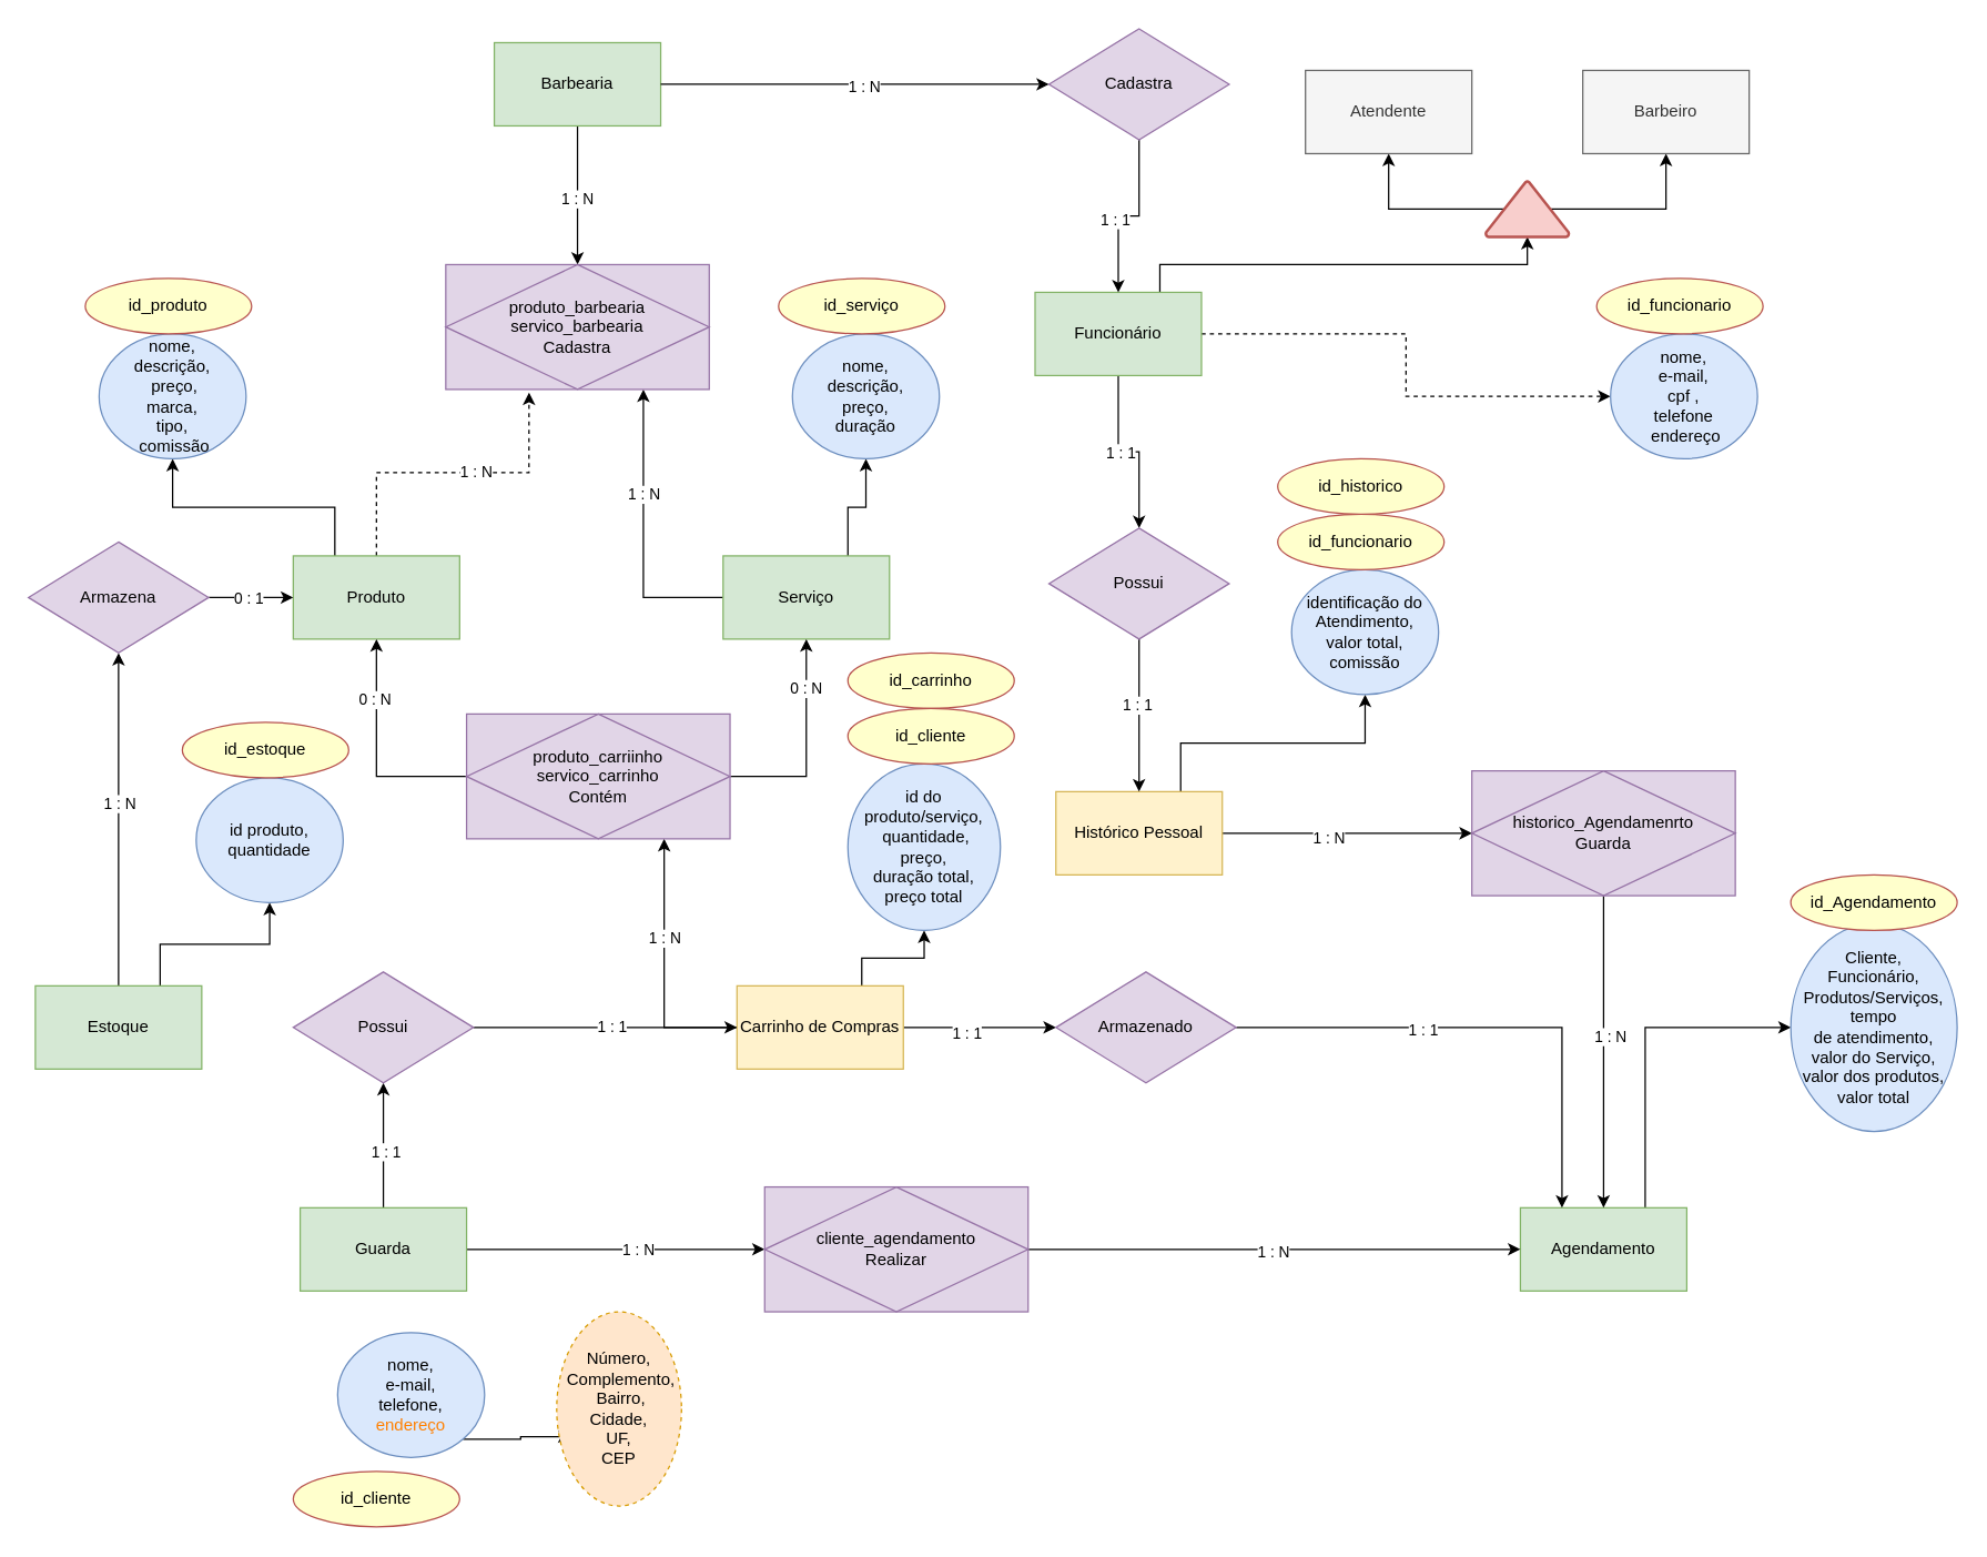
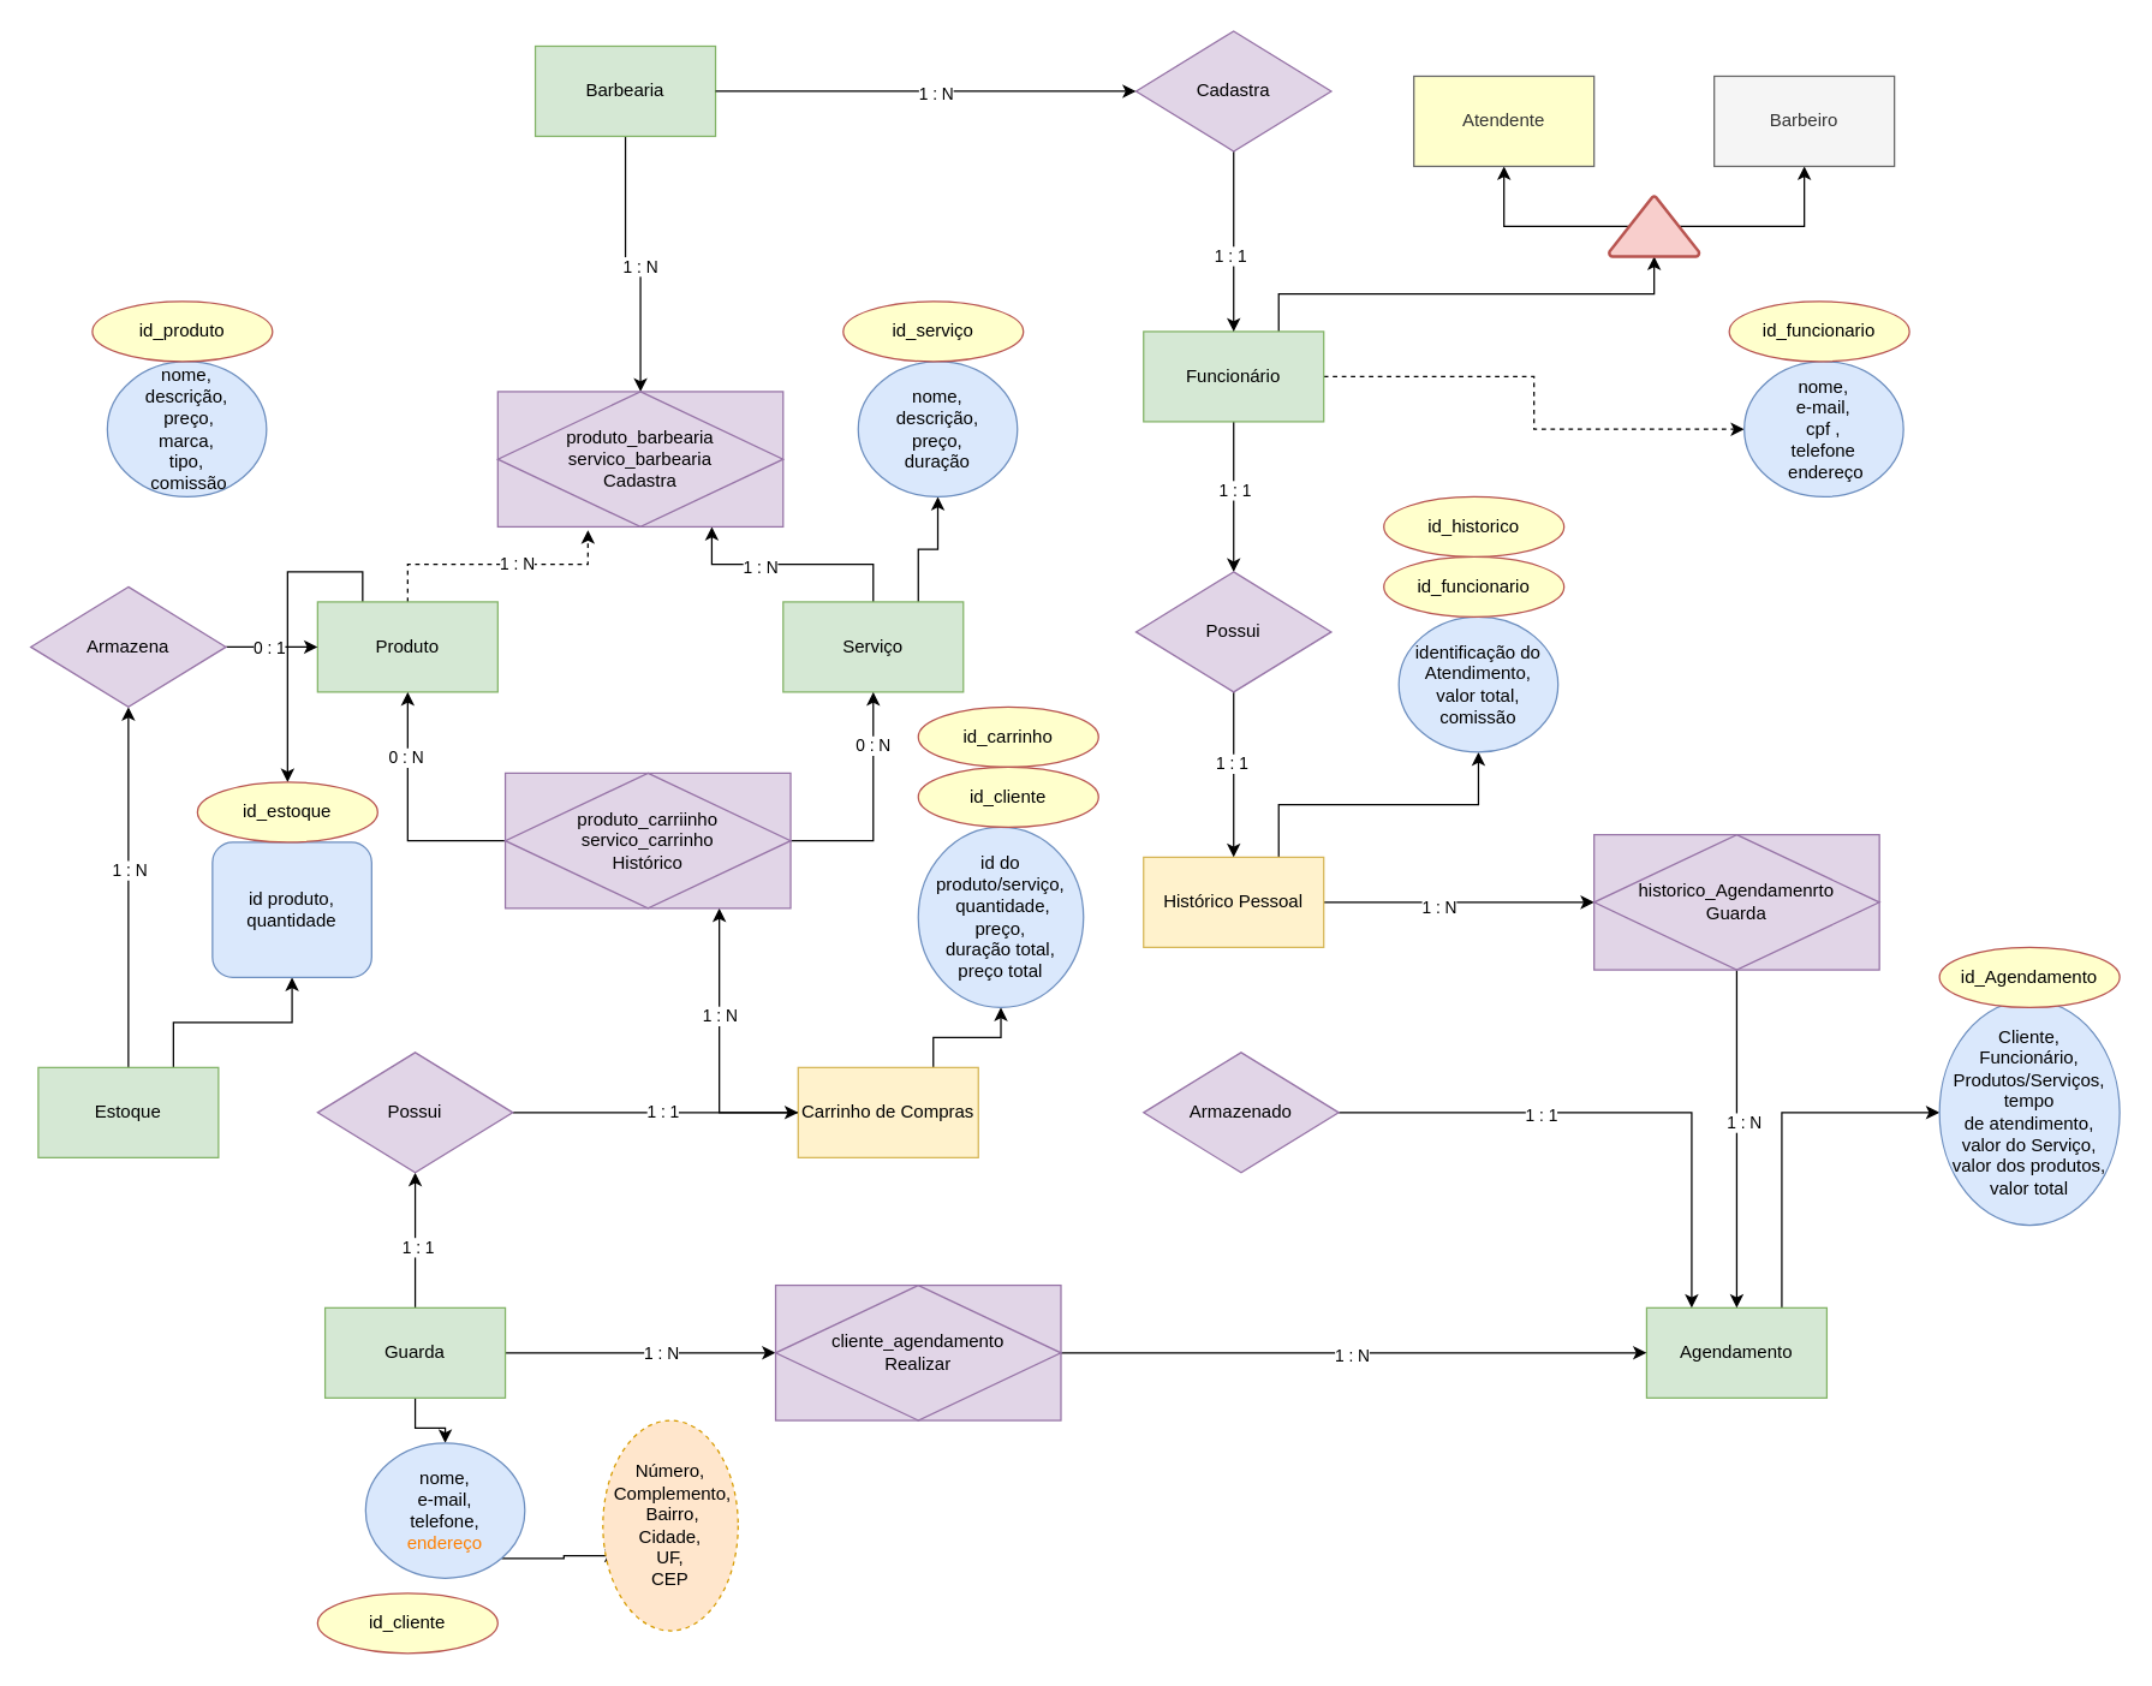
- <mxCell id="92" value="Atendente" style="rounded=0;whiteSpace=wrap;html=1;fillColor=#f5f5f5;fontColor=#333333;strokeColor=#666666;" vertex="1" parent="1"><mxGeometry x="941" y="50" width="120" height="60" as="geometry" /></mxCell>
+ <mxCell id="92" value="Atendente" style="rounded=0;whiteSpace=wrap;html=1;fillColor=#ffffcc;fontColor=#333333;strokeColor=#666666;" vertex="1" parent="1"><mxGeometry x="941" y="50" width="120" height="60" as="geometry" /></mxCell>
- <mxCell id="68" value="produto_barbearia&lt;br&gt;servico_barbearia&lt;br&gt;Cadastra" style="shape=associativeEntity;whiteSpace=wrap;html=1;align=center;fillColor=#e1d5e7;strokeColor=#9673a6;" parent="1" vertex="1"><mxGeometry x="321" y="190" width="190" height="90" as="geometry" /></mxCell>
+ <mxCell id="68" value="produto_barbearia&lt;br&gt;servico_barbearia&lt;br&gt;Cadastra" style="shape=associativeEntity;whiteSpace=wrap;html=1;align=center;fillColor=#e1d5e7;strokeColor=#9673a6;" parent="1" vertex="1"><mxGeometry x="331" y="260" width="190" height="90" as="geometry" /></mxCell>
- <mxCell id="13" value="Funcionário" style="rounded=0;whiteSpace=wrap;html=1;fillColor=#d5e8d4;strokeColor=#82b366;" parent="1" vertex="1"><mxGeometry x="746" y="210" width="120" height="60" as="geometry" /></mxCell>
+ <mxCell id="13" value="Funcionário" style="rounded=0;whiteSpace=wrap;html=1;fillColor=#d5e8d4;strokeColor=#82b366;" parent="1" vertex="1"><mxGeometry x="761" y="220" width="120" height="60" as="geometry" /></mxCell>
- <mxCell id="38" style="edgeStyle=orthogonalEdgeStyle;rounded=0;orthogonalLoop=1;jettySize=auto;html=1;exitX=0.25;exitY=0;exitDx=0;exitDy=0;entryX=0.5;entryY=1;entryDx=0;entryDy=0;" parent="1" source="39" target="69" edge="1"><mxGeometry relative="1" as="geometry" /></mxCell>
+ <mxCell id="38" style="edgeStyle=orthogonalEdgeStyle;rounded=0;orthogonalLoop=1;jettySize=auto;html=1;exitX=0.25;exitY=0;exitDx=0;exitDy=0;" parent="1" source="39" target="80" edge="1"><mxGeometry relative="1" as="geometry" /></mxCell>
- <mxCell id="64" value="produto_carriinho&lt;br&gt;servico_carrinho&lt;br&gt;Contém" style="shape=associativeEntity;whiteSpace=wrap;html=1;align=center;fillColor=#e1d5e7;strokeColor=#9673a6;" parent="1" vertex="1"><mxGeometry x="336" y="514" width="190" height="90" as="geometry" /></mxCell>
+ <mxCell id="64" value="produto_carriinho&lt;br&gt;servico_carrinho&lt;br&gt;Histórico" style="shape=associativeEntity;whiteSpace=wrap;html=1;align=center;fillColor=#e1d5e7;strokeColor=#9673a6;" parent="1" vertex="1"><mxGeometry x="336" y="514" width="190" height="90" as="geometry" /></mxCell>
- <mxCell id="77" value="id produto,&lt;br&gt;quantidade" style="ellipse;whiteSpace=wrap;html=1;fillColor=#dae8fc;strokeColor=#6c8ebf;" vertex="1" parent="1"><mxGeometry x="141" y="560" width="106" height="90" as="geometry" /></mxCell>
+ <mxCell id="77" value="id produto,&lt;br&gt;quantidade" style="whiteSpace=wrap;html=1;fillColor=#dae8fc;strokeColor=#6c8ebf;rounded=1;" vertex="1" parent="1"><mxGeometry x="141" y="560" width="106" height="90" as="geometry" /></mxCell>
- <mxCell id="26" style="edgeStyle=orthogonalEdgeStyle;rounded=0;orthogonalLoop=1;jettySize=auto;html=1;" parent="1" source="29" target="61" edge="1"><mxGeometry relative="1" as="geometry" /></mxCell>
- <mxCell id="27" value="1 : 1" style="edgeLabel;html=1;align=center;verticalAlign=middle;resizable=0;points=[];" parent="26" vertex="1" connectable="0"><mxGeometry x="-0.188" y="-4" relative="1" as="geometry"><mxPoint as="offset" /></mxGeometry></mxCell>
- <mxCell id="62" value="cliente_agendamento&lt;br&gt;Realizar" style="shape=associativeEntity;whiteSpace=wrap;html=1;align=center;fillColor=#e1d5e7;strokeColor=#9673a6;" parent="1" vertex="1"><mxGeometry x="551" y="855" width="190" height="90" as="geometry" /></mxCell>
+ <mxCell id="62" value="cliente_agendamento&lt;br&gt;Realizar" style="shape=associativeEntity;whiteSpace=wrap;html=1;align=center;fillColor=#e1d5e7;strokeColor=#9673a6;" parent="1" vertex="1"><mxGeometry x="516" y="855" width="190" height="90" as="geometry" /></mxCell>
+ <mxCell id="22" style="edgeStyle=orthogonalEdgeStyle;rounded=0;orthogonalLoop=1;jettySize=auto;html=1;entryX=0.5;entryY=0;entryDx=0;entryDy=0;" parent="1" source="23" target="74" edge="1"><mxGeometry relative="1" as="geometry" /></mxCell>
